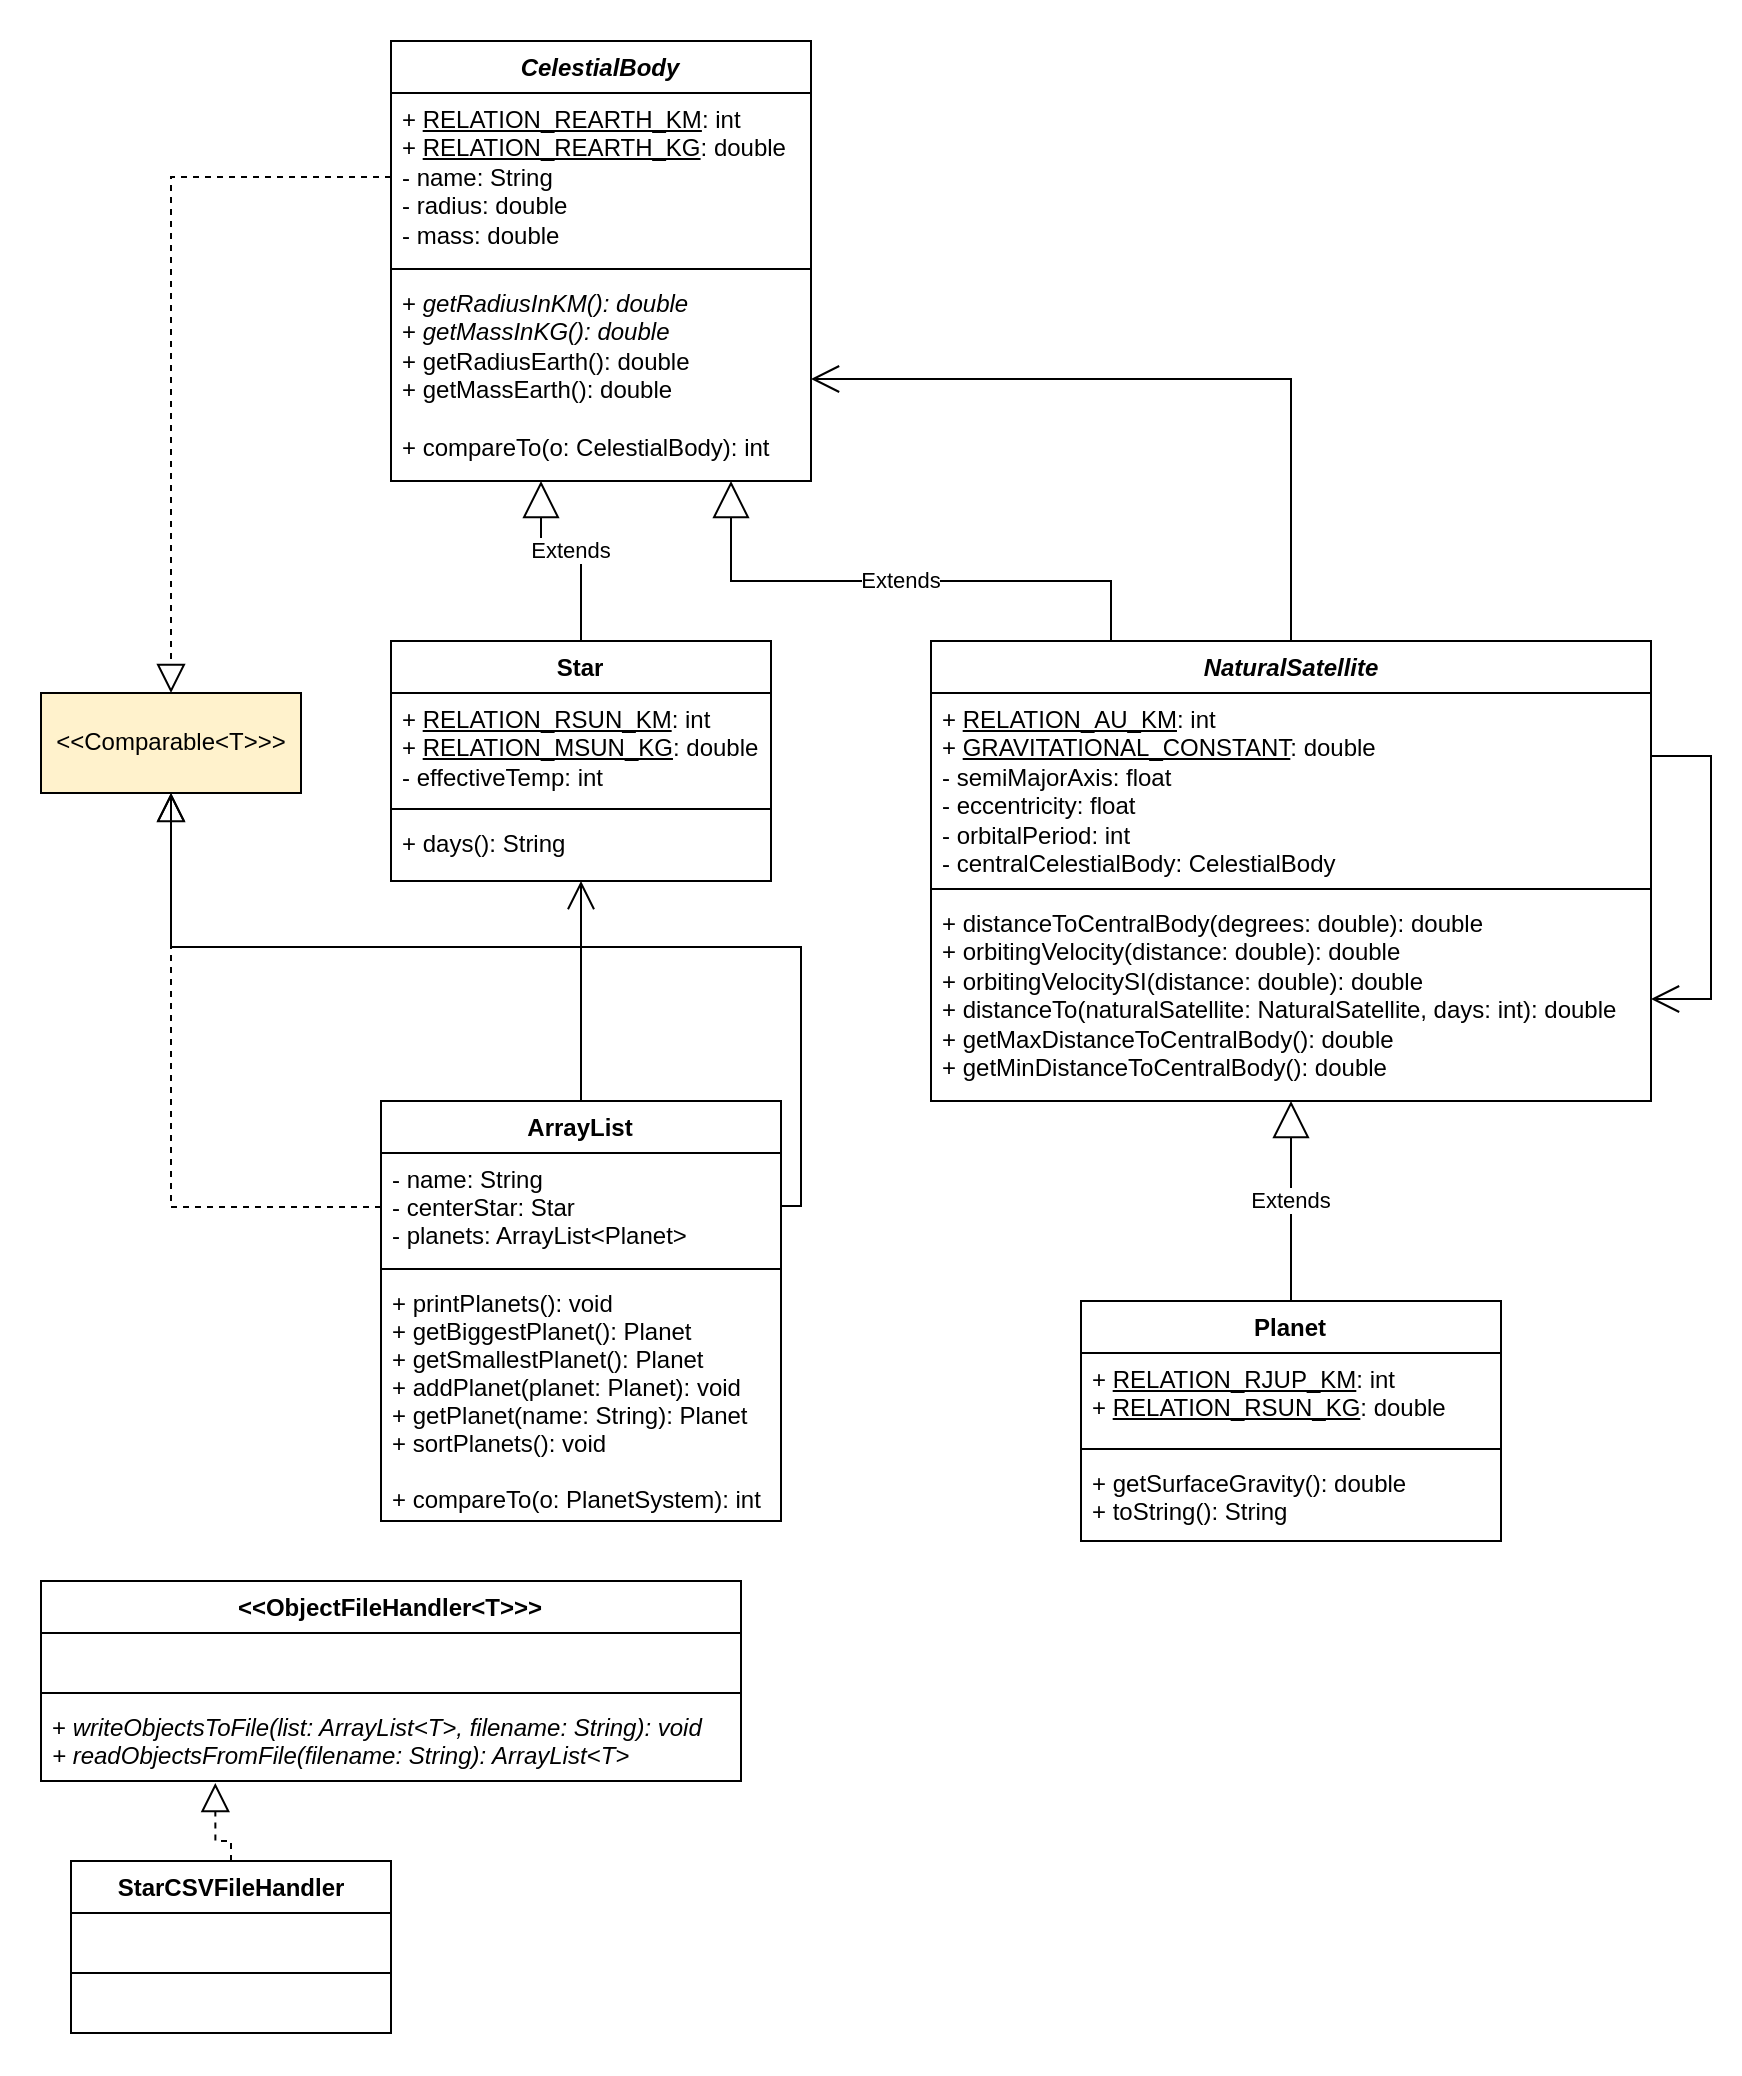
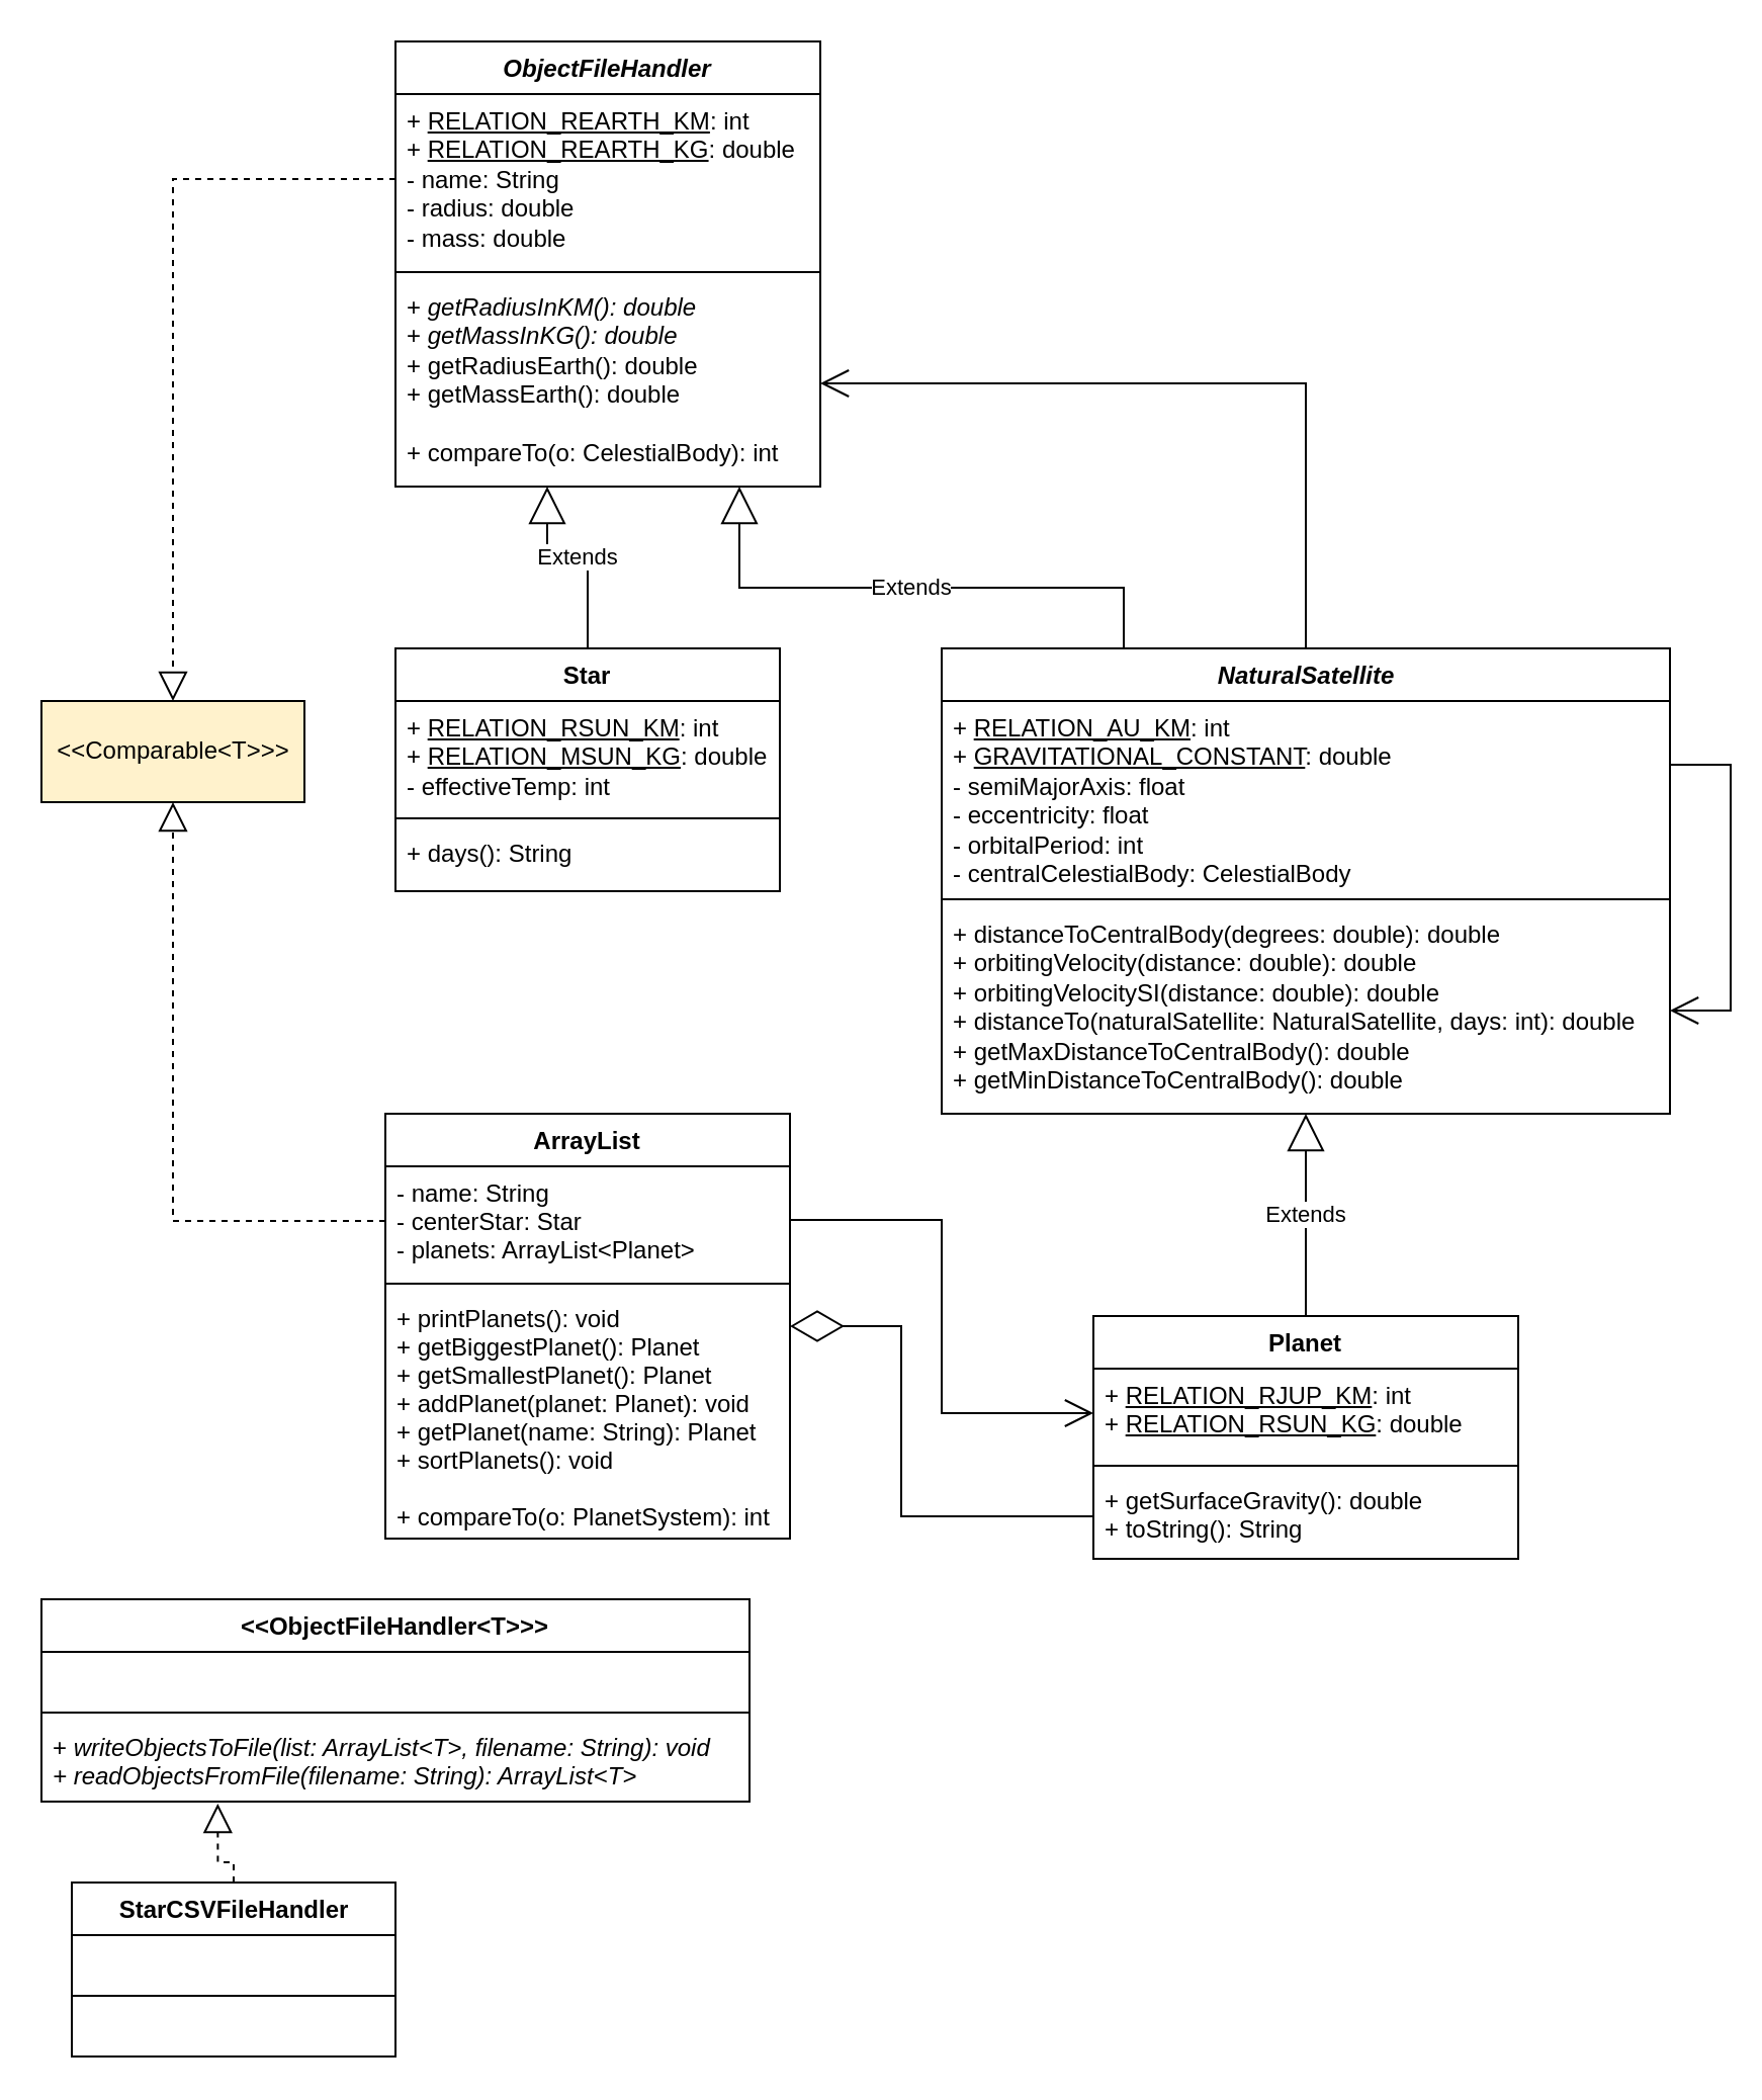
- <mxCell id="10" value="CelestialBody" style="swimlane;fontStyle=3;align=center;verticalAlign=top;childLayout=stackLayout;horizontal=1;startSize=26;horizontalStack=0;resizeParent=1;resizeParentMax=0;resizeLast=0;collapsible=1;marginBottom=0;" parent="1" vertex="1"><mxGeometry x="195" y="20" width="210" height="220" as="geometry" /></mxCell>
+ <mxCell id="10" value="ObjectFileHandler" style="swimlane;fontStyle=3;align=center;verticalAlign=top;childLayout=stackLayout;horizontal=1;startSize=26;horizontalStack=0;resizeParent=1;resizeParentMax=0;resizeLast=0;collapsible=1;marginBottom=0;" parent="1" vertex="1"><mxGeometry x="195" y="20" width="210" height="220" as="geometry" /></mxCell>
- <mxCell id="27" value="" style="endArrow=open;endFill=1;endSize=12;html=1;rounded=0;strokeWidth=1;exitX=1;exitY=0.25;exitDx=0;exitDy=0;edgeStyle=orthogonalEdgeStyle;" parent="1" source="14" target="39" edge="1"><mxGeometry width="160" relative="1" as="geometry"><mxPoint x="465" y="710" as="sourcePoint" /><mxPoint x="625" y="710" as="targetPoint" /></mxGeometry></mxCell>
+ <mxCell id="27" value="" style="endArrow=open;endFill=1;endSize=12;html=1;rounded=0;strokeWidth=1;exitX=1;exitY=0.25;exitDx=0;exitDy=0;entryX=0;entryY=0.5;entryDx=0;entryDy=0;edgeStyle=orthogonalEdgeStyle;" parent="1" source="14" target="7" edge="1"><mxGeometry width="160" relative="1" as="geometry"><mxPoint x="465" y="710" as="sourcePoint" /><mxPoint x="625" y="710" as="targetPoint" /></mxGeometry></mxCell>
- <mxCell id="28" value="" style="endArrow=open;endFill=1;endSize=12;html=1;rounded=0;strokeWidth=1;exitX=0.5;exitY=0;exitDx=0;exitDy=0;" parent="1" source="14" target="5" edge="1"><mxGeometry width="160" relative="1" as="geometry"><mxPoint x="305" y="420" as="sourcePoint" /><mxPoint x="290" y="380" as="targetPoint" /></mxGeometry></mxCell>
+ <mxCell id="29" value="" style="endArrow=diamondThin;endFill=0;endSize=24;html=1;rounded=0;strokeWidth=1;entryX=1;entryY=0.5;entryDx=0;entryDy=0;exitX=0;exitY=0.5;exitDx=0;exitDy=0;edgeStyle=orthogonalEdgeStyle;" parent="1" source="9" target="14" edge="1"><mxGeometry width="160" relative="1" as="geometry"><mxPoint x="535" y="580" as="sourcePoint" /><mxPoint x="485" y="620" as="targetPoint" /><Array as="points"><mxPoint x="445" y="749" /><mxPoint x="445" y="655" /></Array></mxGeometry></mxCell>
